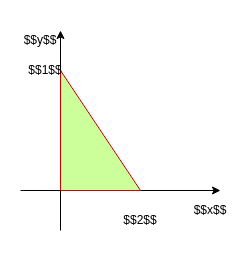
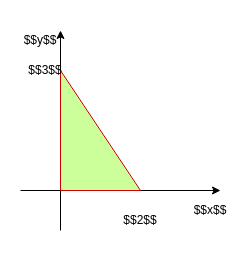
- <mxCell id="5" value="$$1$$" style="text;html=1;strokeColor=none;fillColor=none;align=center;verticalAlign=middle;whiteSpace=wrap;rounded=0;" vertex="1" parent="1"><mxGeometry x="30" y="50" width="30" height="40" as="geometry" /></mxCell>
+ <mxCell id="5" value="$$3$$" style="text;html=1;strokeColor=none;fillColor=none;align=center;verticalAlign=middle;whiteSpace=wrap;rounded=0;" vertex="1" parent="1"><mxGeometry x="30" y="50" width="30" height="40" as="geometry" /></mxCell>
